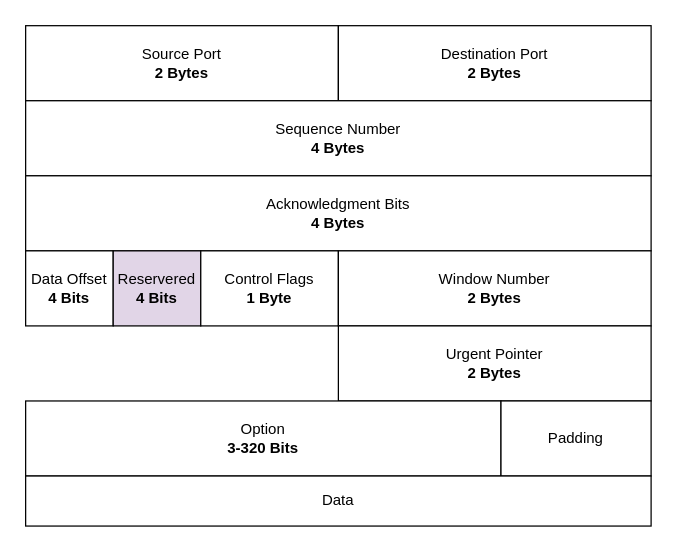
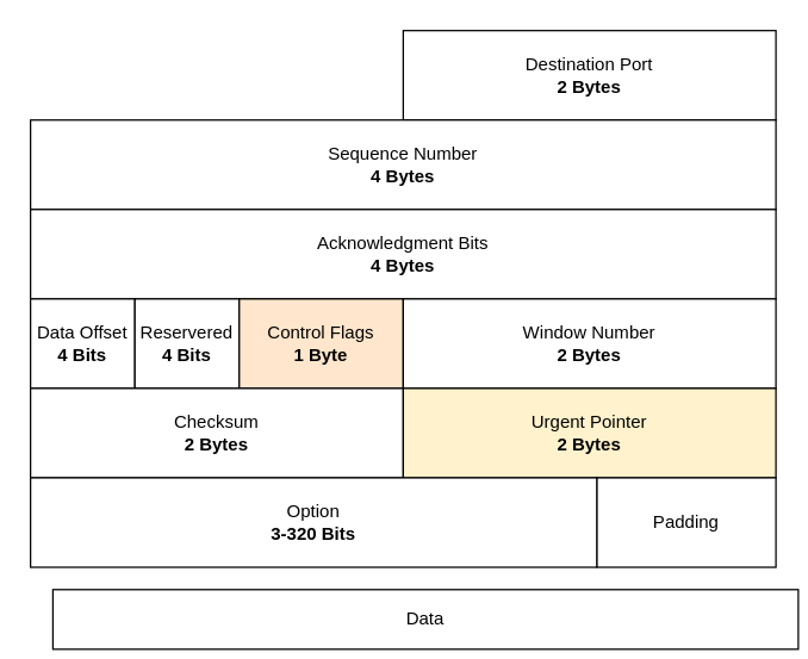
- <mxCell id="2" value="&lt;div&gt;Source Port&lt;/div&gt;&lt;div&gt;&lt;b&gt;2 Bytes&lt;/b&gt;&lt;/div&gt;" style="rounded=0;whiteSpace=wrap;html=1;" vertex="1" parent="1"><mxGeometry x="20" y="20" width="250" height="60" as="geometry" /></mxCell>
- <mxCell id="7" value="&lt;div&gt;Reservered&lt;/div&gt;&lt;div&gt;&lt;b&gt;4 Bits&lt;/b&gt;&lt;/div&gt;" style="rounded=0;whiteSpace=wrap;html=1;fillColor=#e1d5e7;" vertex="1" parent="1"><mxGeometry x="90" y="200" width="70" height="60" as="geometry" /></mxCell>
+ <mxCell id="7" value="&lt;div&gt;Reservered&lt;/div&gt;&lt;div&gt;&lt;b&gt;4 Bits&lt;/b&gt;&lt;/div&gt;" style="rounded=0;whiteSpace=wrap;html=1;" vertex="1" parent="1"><mxGeometry x="90" y="200" width="70" height="60" as="geometry" /></mxCell>
- <mxCell id="8" value="&lt;div&gt;Control Flags&lt;/div&gt;&lt;b&gt;1 Byte&lt;/b&gt;" style="rounded=0;whiteSpace=wrap;html=1;" vertex="1" parent="1"><mxGeometry x="160" y="200" width="110" height="60" as="geometry" /></mxCell>
+ <mxCell id="8" value="&lt;div&gt;Control Flags&lt;/div&gt;&lt;b&gt;1 Byte&lt;/b&gt;" style="rounded=0;whiteSpace=wrap;html=1;fillColor=#ffe6cc;" vertex="1" parent="1"><mxGeometry x="160" y="200" width="110" height="60" as="geometry" /></mxCell>
+ <mxCell id="10" value="&lt;div&gt;Checksum&lt;/div&gt;&lt;div&gt;&lt;b&gt;2 Bytes&lt;/b&gt;&lt;/div&gt;" style="rounded=0;whiteSpace=wrap;html=1;" vertex="1" parent="1"><mxGeometry x="20" y="260" width="250" height="60" as="geometry" /></mxCell>
- <mxCell id="11" value="&lt;div&gt;Urgent Pointer&lt;/div&gt;&lt;div&gt;&lt;b&gt;2 Bytes&lt;/b&gt;&lt;/div&gt;" style="rounded=0;whiteSpace=wrap;html=1;" vertex="1" parent="1"><mxGeometry x="270" y="260" width="250" height="60" as="geometry" /></mxCell>
+ <mxCell id="11" value="&lt;div&gt;Urgent Pointer&lt;/div&gt;&lt;div&gt;&lt;b&gt;2 Bytes&lt;/b&gt;&lt;/div&gt;" style="rounded=0;whiteSpace=wrap;html=1;fillColor=#fff2cc;" vertex="1" parent="1"><mxGeometry x="270" y="260" width="250" height="60" as="geometry" /></mxCell>
- <mxCell id="14" value="Data" style="rounded=0;whiteSpace=wrap;html=1;" vertex="1" parent="1"><mxGeometry x="20" y="380" width="500" height="40" as="geometry" /></mxCell>
+ <mxCell id="14" value="Data" style="rounded=0;whiteSpace=wrap;html=1;" vertex="1" parent="1"><mxGeometry x="35" y="395" width="500" height="40" as="geometry" /></mxCell>
